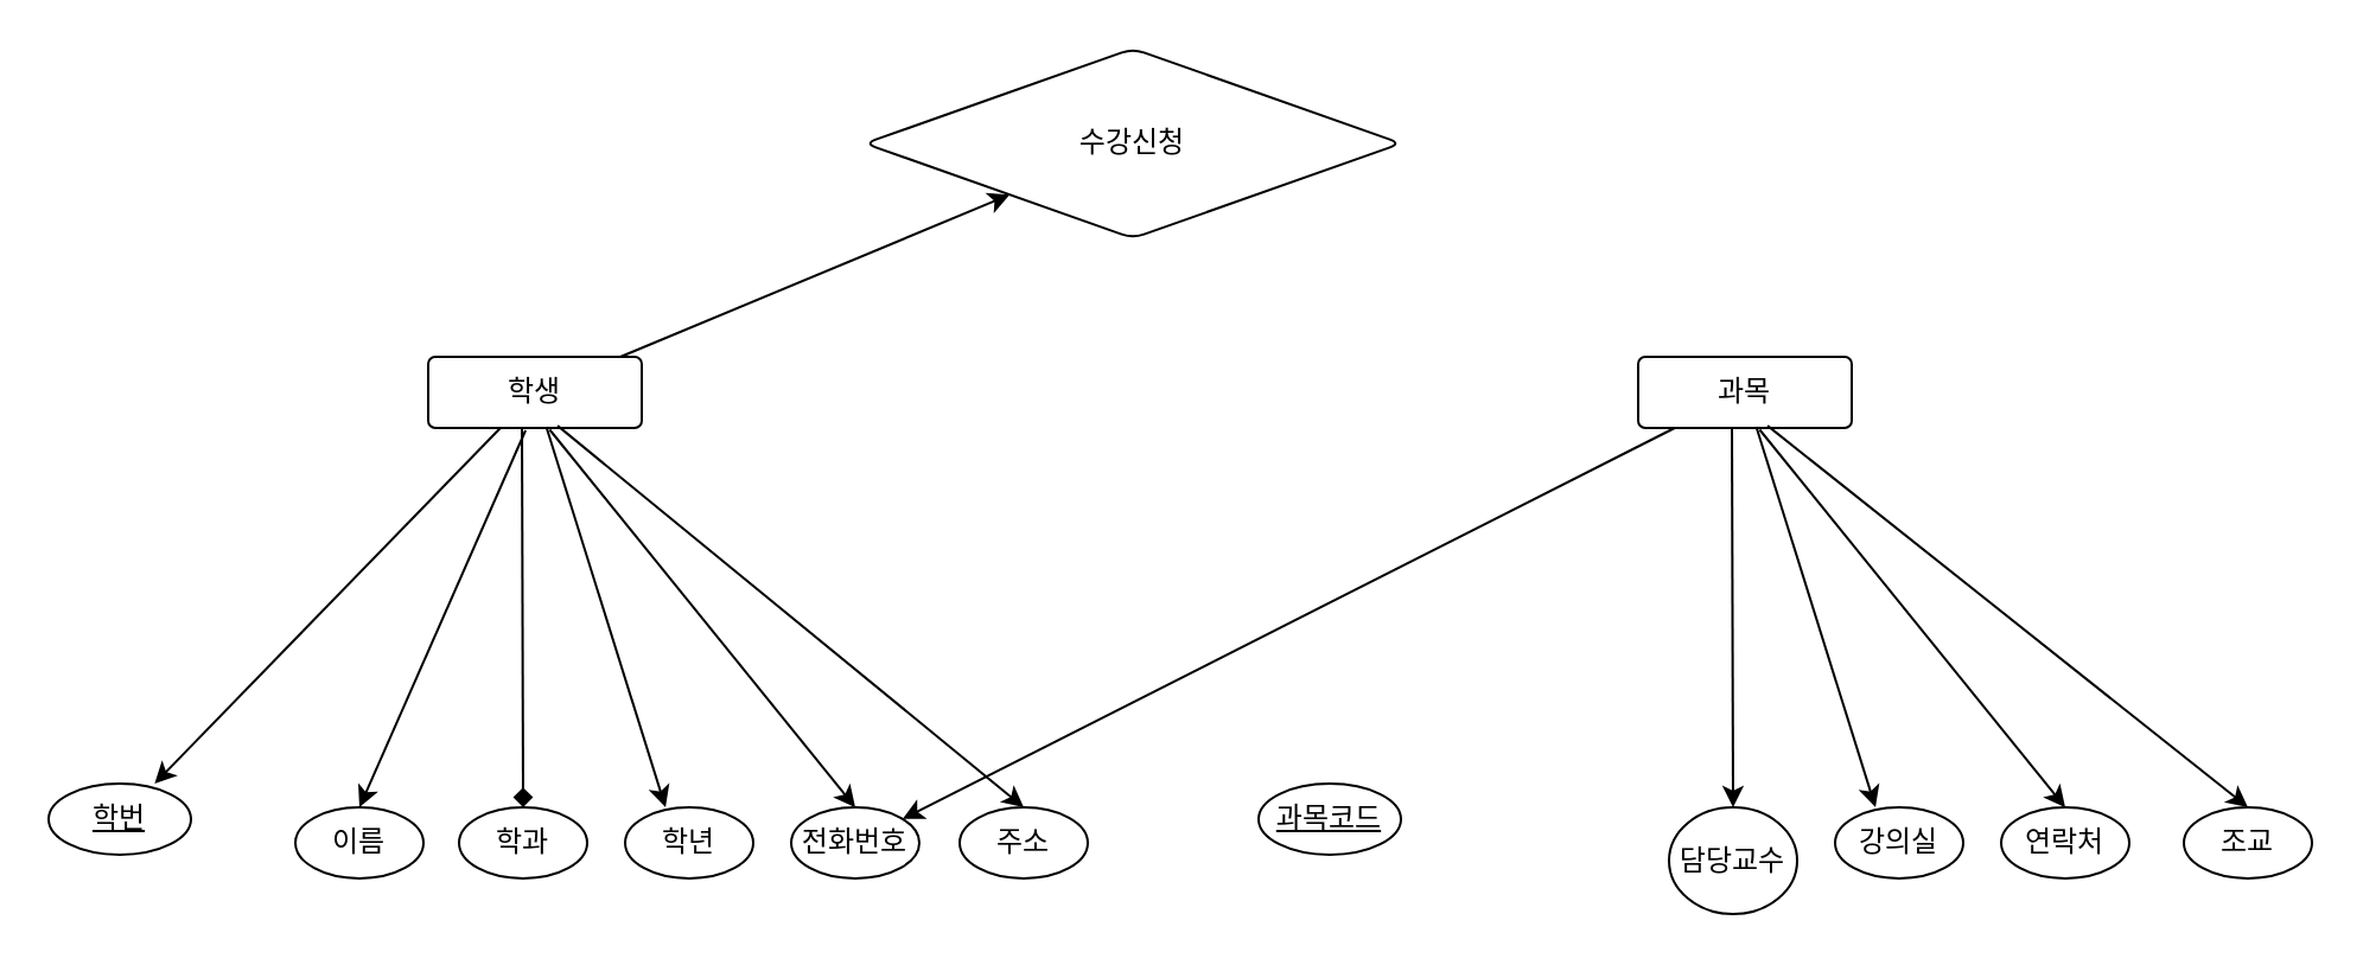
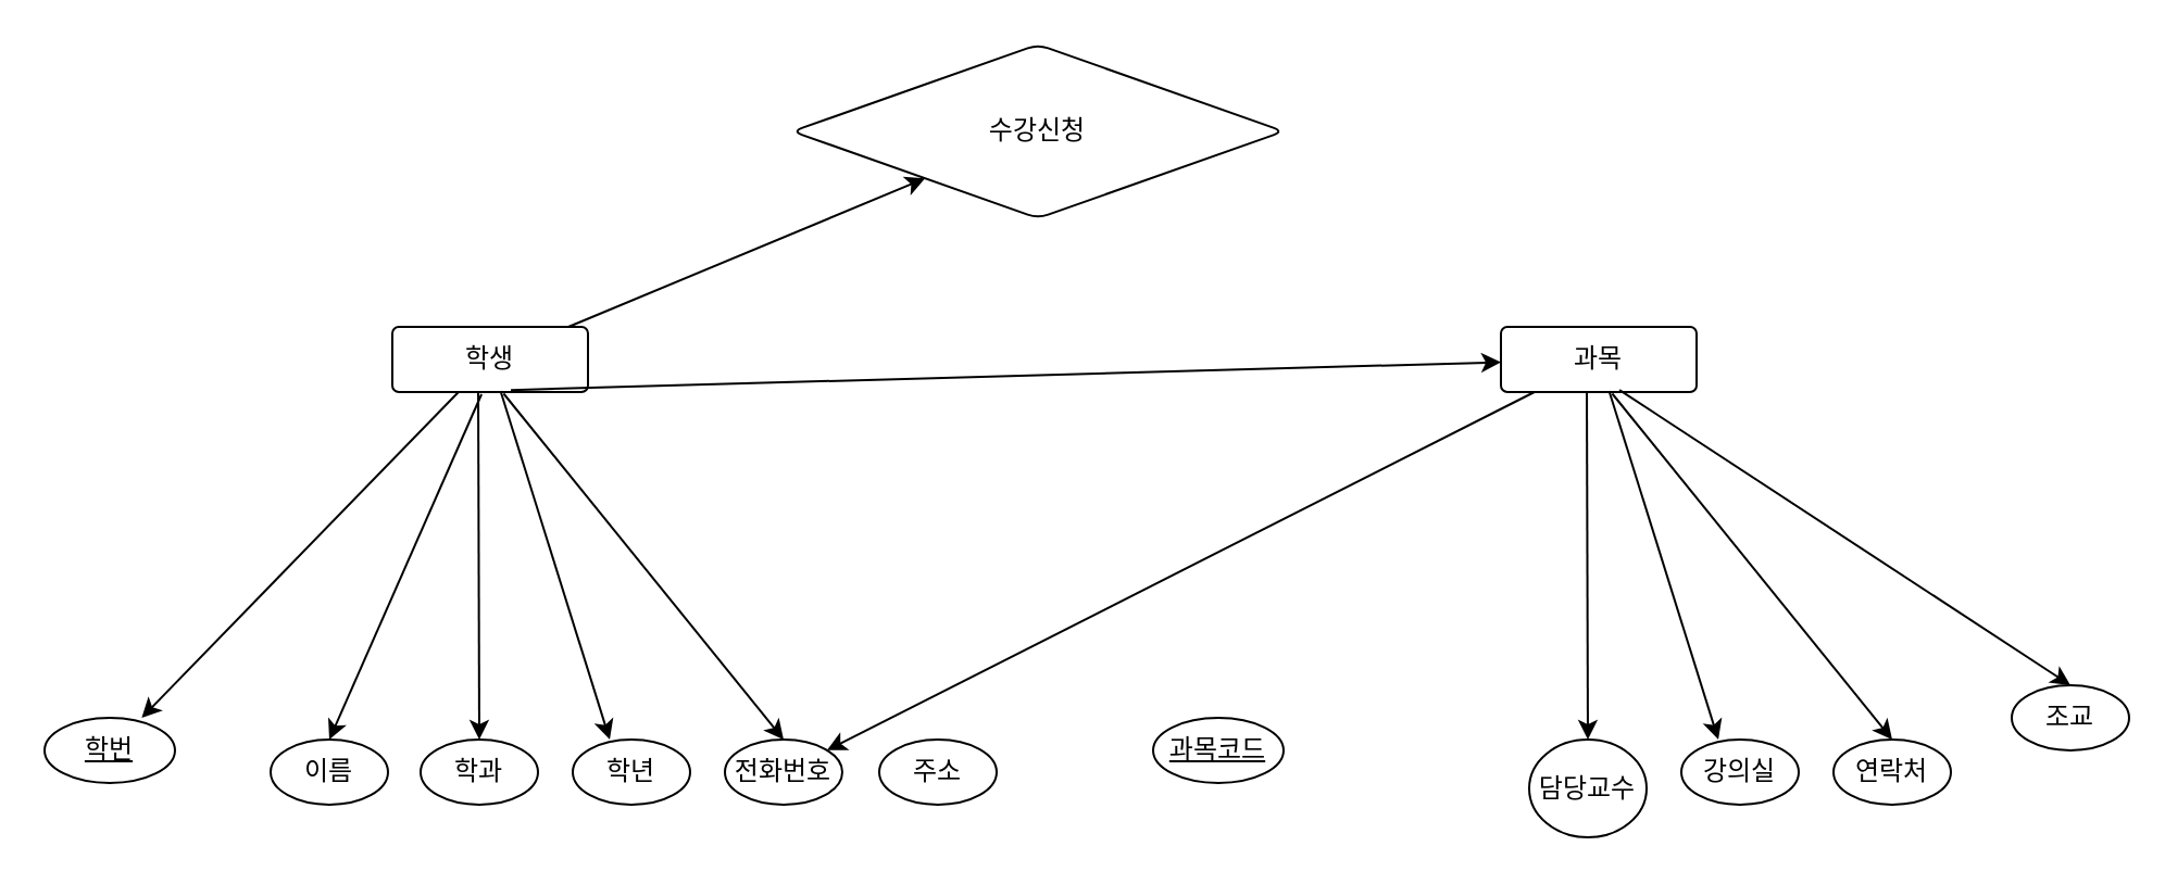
- <mxCell id="26" style="rounded=0;orthogonalLoop=1;jettySize=auto;html=1;entryX=0.5;entryY=0;entryDx=0;entryDy=0;exitX=0.606;exitY=0.969;exitDx=0;exitDy=0;exitPerimeter=0;" parent="1" source="16" target="20" edge="1"><mxGeometry relative="1" as="geometry"><mxPoint x="164" y="264" as="sourcePoint" /><mxPoint x="383" y="333" as="targetPoint" /></mxGeometry></mxCell>
+ <mxCell id="26" style="rounded=0;orthogonalLoop=1;jettySize=auto;html=1;exitX=0.606;exitY=0.969;exitDx=0;exitDy=0;exitPerimeter=0;" parent="1" source="16" target="4" edge="1"><mxGeometry relative="1" as="geometry"><mxPoint x="164" y="264" as="sourcePoint" /><mxPoint x="383" y="333" as="targetPoint" /></mxGeometry></mxCell>
- <mxCell id="23" style="rounded=0;orthogonalLoop=1;jettySize=auto;html=1;entryX=0.5;entryY=0;entryDx=0;entryDy=0;entryPerimeter=0;exitX=0.439;exitY=1.017;exitDx=0;exitDy=0;exitPerimeter=0;endArrow=diamond;" parent="1" source="16" target="17" edge="1"><mxGeometry relative="1" as="geometry"><mxPoint x="250" y="210" as="sourcePoint" /><mxPoint x="160.5" y="340" as="targetPoint" /></mxGeometry></mxCell>
+ <mxCell id="23" style="rounded=0;orthogonalLoop=1;jettySize=auto;html=1;entryX=0.5;entryY=0;entryDx=0;entryDy=0;entryPerimeter=0;exitX=0.439;exitY=1.017;exitDx=0;exitDy=0;exitPerimeter=0;" parent="1" source="16" target="17" edge="1"><mxGeometry relative="1" as="geometry"><mxPoint x="250" y="210" as="sourcePoint" /><mxPoint x="160.5" y="340" as="targetPoint" /></mxGeometry></mxCell>
- <mxCell id="7" value="조교" style="ellipse;whiteSpace=wrap;html=1;align=center;" parent="1" vertex="1"><mxGeometry x="920" y="340" width="54" height="30" as="geometry" /></mxCell>
+ <mxCell id="7" value="조교" style="ellipse;whiteSpace=wrap;html=1;align=center;" parent="1" vertex="1"><mxGeometry x="925" y="315" width="54" height="30" as="geometry" /></mxCell>
